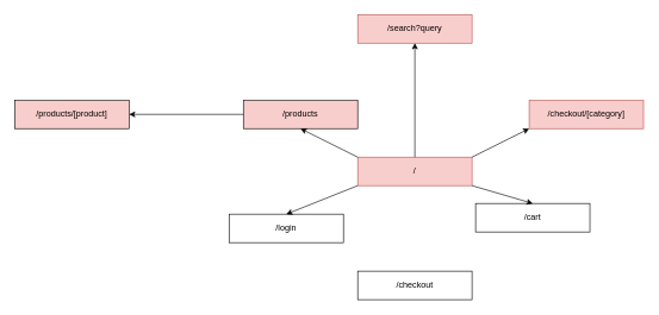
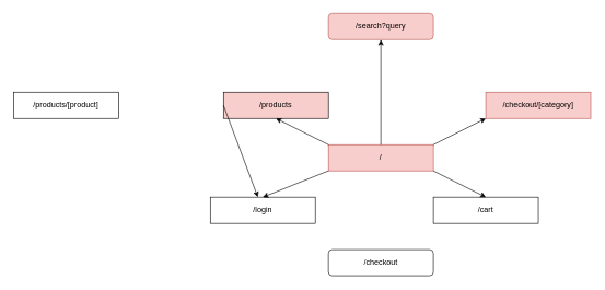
- <mxCell id="14" value="/search?query" style="rounded=0;whiteSpace=wrap;html=1;fillColor=#f8cecc;strokeColor=#b85450;" parent="1" vertex="1"><mxGeometry x="500" y="20" width="160" height="40" as="geometry" /></mxCell>
+ <mxCell id="14" value="/search?query" style="whiteSpace=wrap;html=1;fillColor=#f8cecc;strokeColor=#b85450;rounded=1;" parent="1" vertex="1"><mxGeometry x="500" y="20" width="160" height="40" as="geometry" /></mxCell>
- <mxCell id="9" value="/products/[product]" style="rounded=0;whiteSpace=wrap;html=1;fillColor=#f8cecc;" parent="1" vertex="1"><mxGeometry x="20" y="140" width="160" height="40" as="geometry" /></mxCell>
+ <mxCell id="9" value="/products/[product]" style="rounded=0;whiteSpace=wrap;html=1;" parent="1" vertex="1"><mxGeometry x="20" y="140" width="160" height="40" as="geometry" /></mxCell>
- <mxCell id="10" value="" style="endArrow=classic;html=1;rounded=0;entryX=1;entryY=0.5;entryDx=0;entryDy=0;exitX=0;exitY=0.5;exitDx=0;exitDy=0;" parent="1" source="3" target="9" edge="1"><mxGeometry width="50" height="50" relative="1" as="geometry"><mxPoint x="150" y="210" as="sourcePoint" /><mxPoint x="200" y="160" as="targetPoint" /></mxGeometry></mxCell>
+ <mxCell id="10" value="" style="endArrow=classic;html=1;rounded=0;exitX=0;exitY=0.5;exitDx=0;exitDy=0;" parent="1" source="3" target="7" edge="1"><mxGeometry width="50" height="50" relative="1" as="geometry"><mxPoint x="150" y="210" as="sourcePoint" /><mxPoint x="200" y="160" as="targetPoint" /></mxGeometry></mxCell>
- <mxCell id="8" value="/cart" style="rounded=0;whiteSpace=wrap;html=1;" parent="1" vertex="1"><mxGeometry x="665" y="285" width="160" height="40" as="geometry" /></mxCell>
+ <mxCell id="8" value="/cart" style="rounded=0;whiteSpace=wrap;html=1;" parent="1" vertex="1"><mxGeometry x="660" y="300" width="160" height="40" as="geometry" /></mxCell>
- <mxCell id="11" value="/checkout" style="rounded=0;whiteSpace=wrap;html=1;" parent="1" vertex="1"><mxGeometry x="500" y="380" width="160" height="40" as="geometry" /></mxCell>
+ <mxCell id="11" value="/checkout" style="whiteSpace=wrap;html=1;rounded=1;" parent="1" vertex="1"><mxGeometry x="500" y="380" width="160" height="40" as="geometry" /></mxCell>
